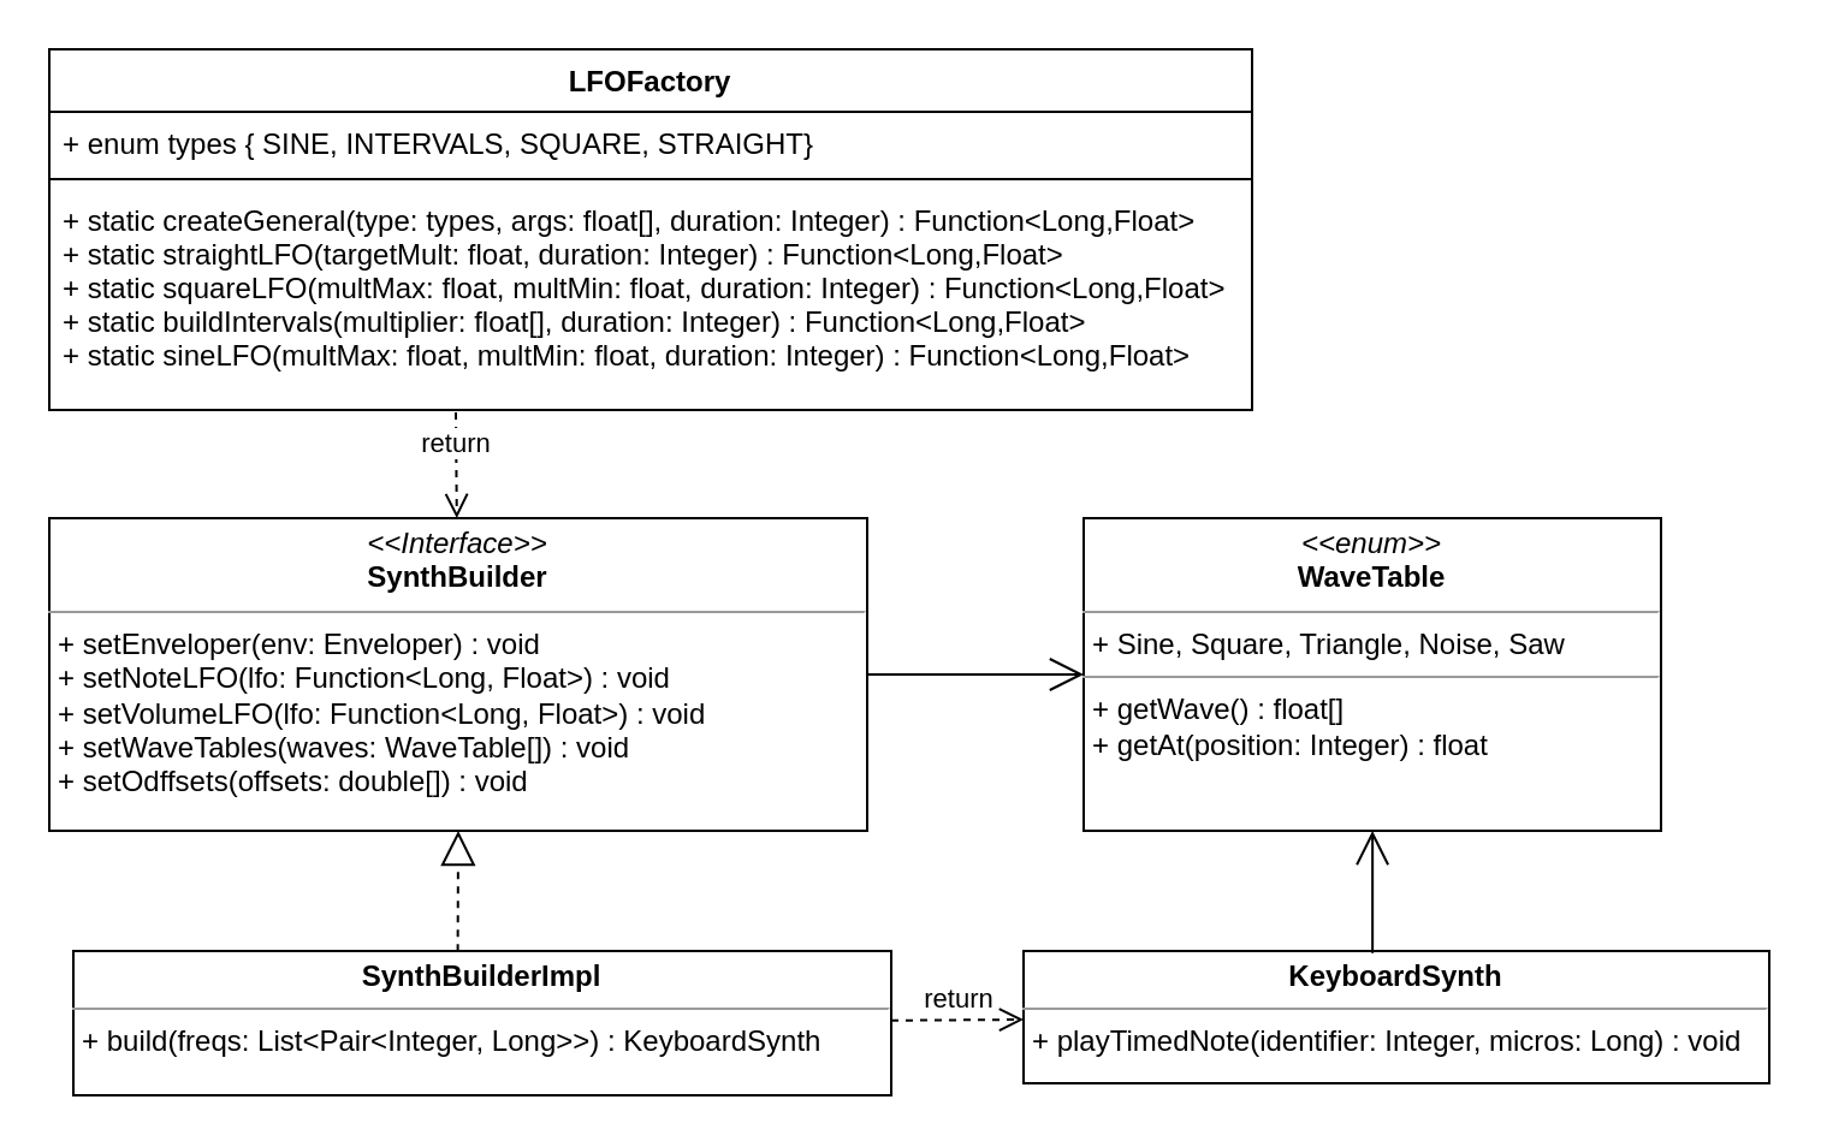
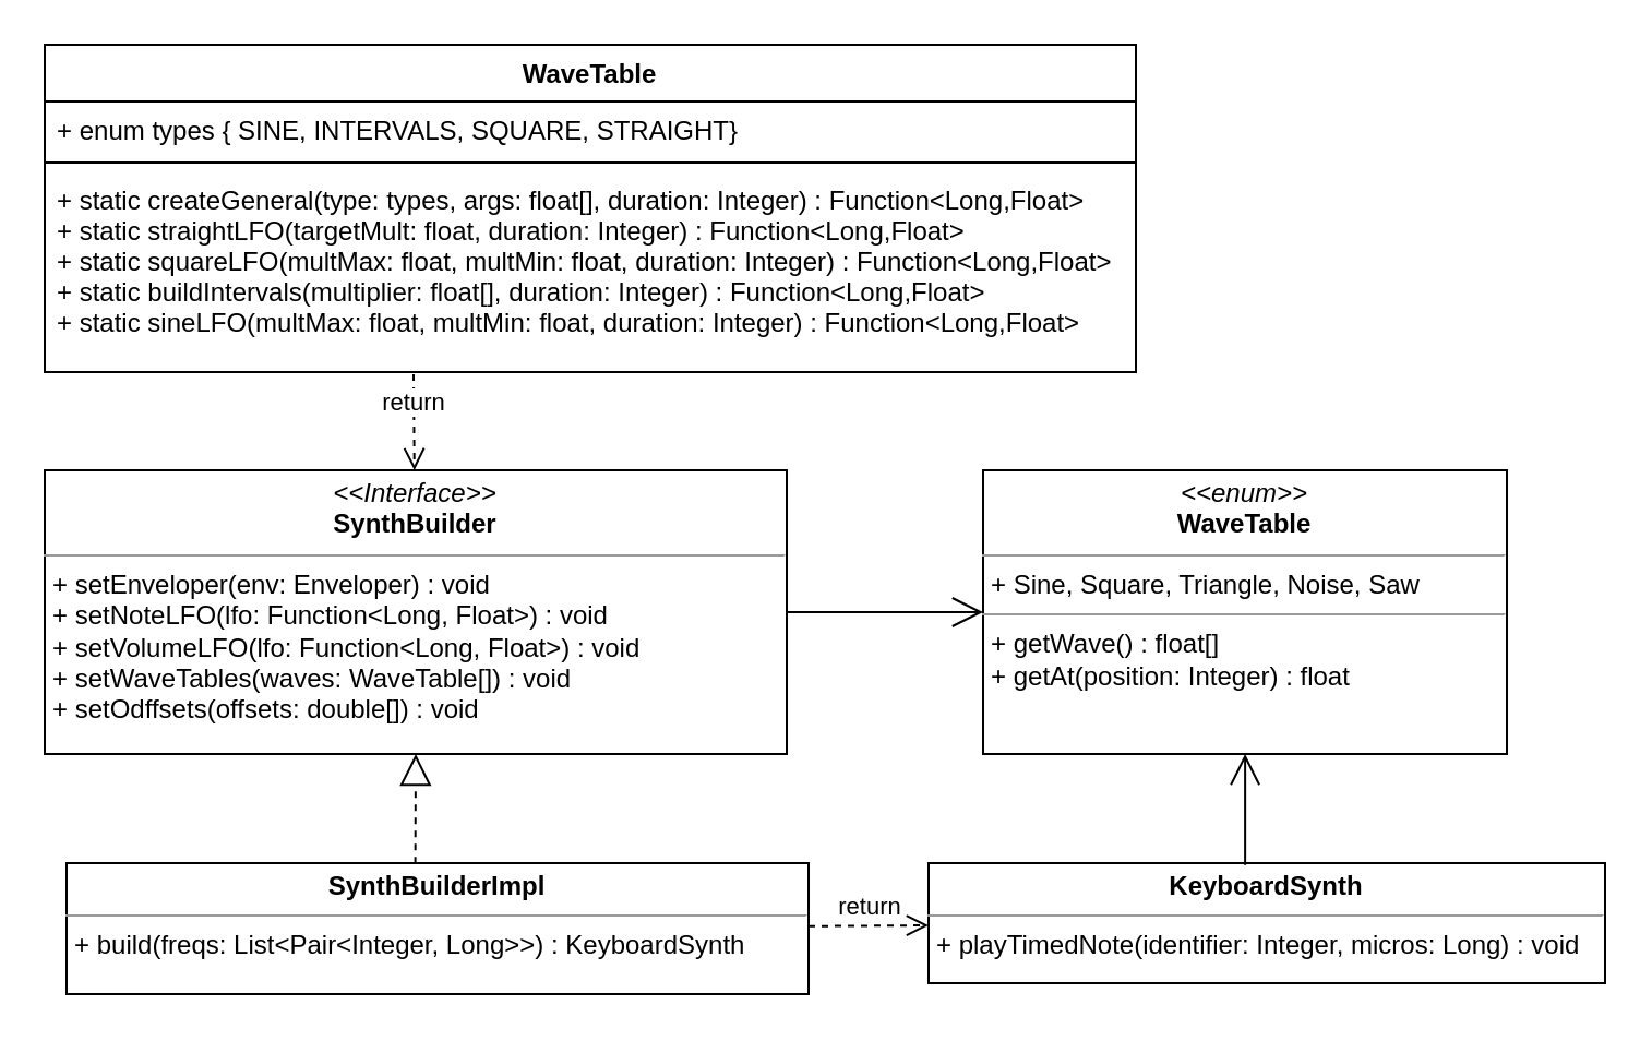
- <mxCell id="3" value="LFOFactory" style="swimlane;fontStyle=1;align=center;verticalAlign=top;childLayout=stackLayout;horizontal=1;startSize=26;horizontalStack=0;resizeParent=1;resizeParentMax=0;resizeLast=0;collapsible=1;marginBottom=0;" vertex="1" parent="1"><mxGeometry x="20" y="20" width="500" height="150" as="geometry" /></mxCell>
+ <mxCell id="3" value="WaveTable" style="swimlane;fontStyle=1;align=center;verticalAlign=top;childLayout=stackLayout;horizontal=1;startSize=26;horizontalStack=0;resizeParent=1;resizeParentMax=0;resizeLast=0;collapsible=1;marginBottom=0;" vertex="1" parent="1"><mxGeometry x="20" y="20" width="500" height="150" as="geometry" /></mxCell>
